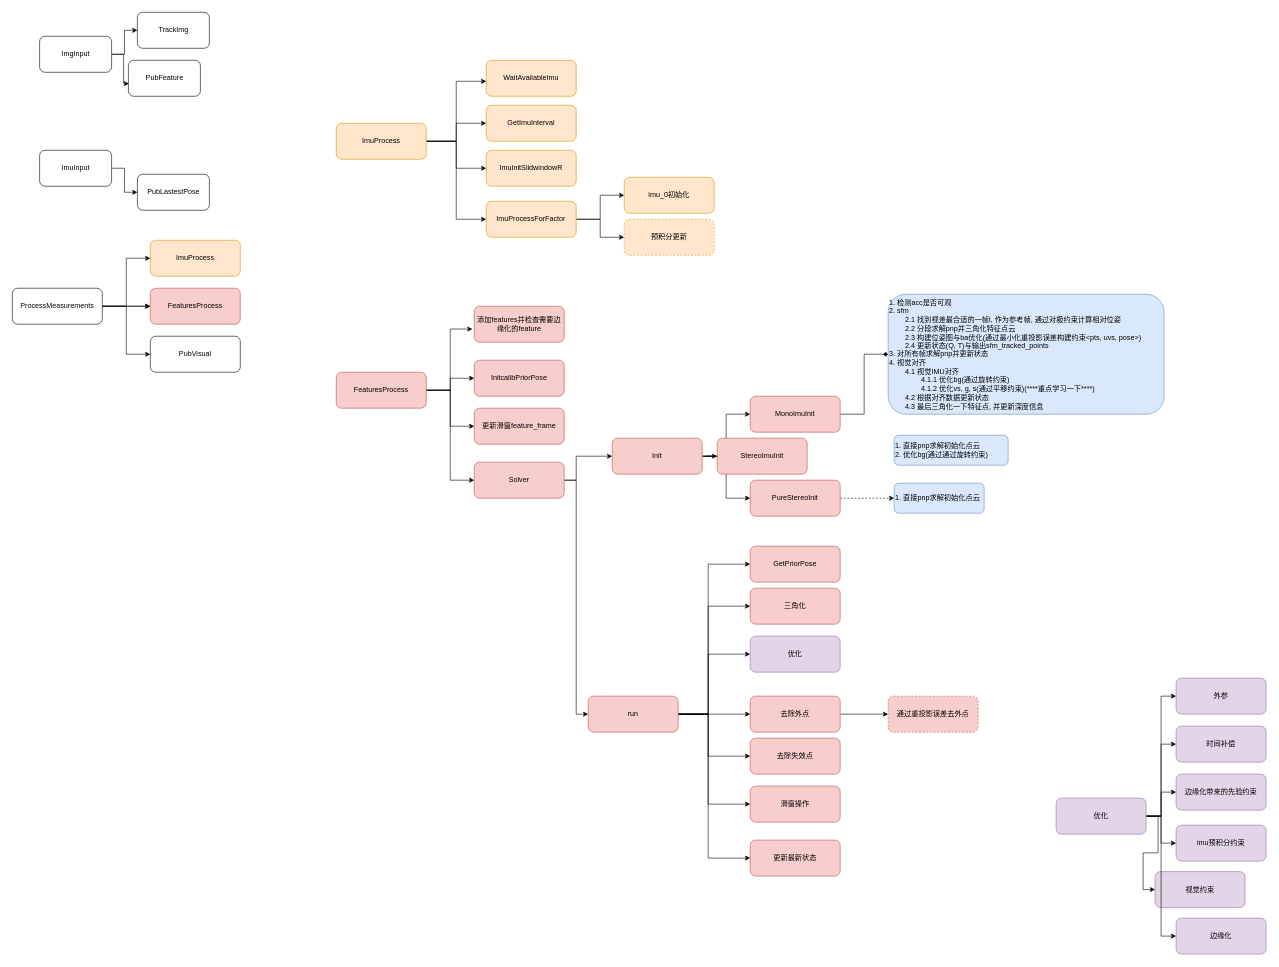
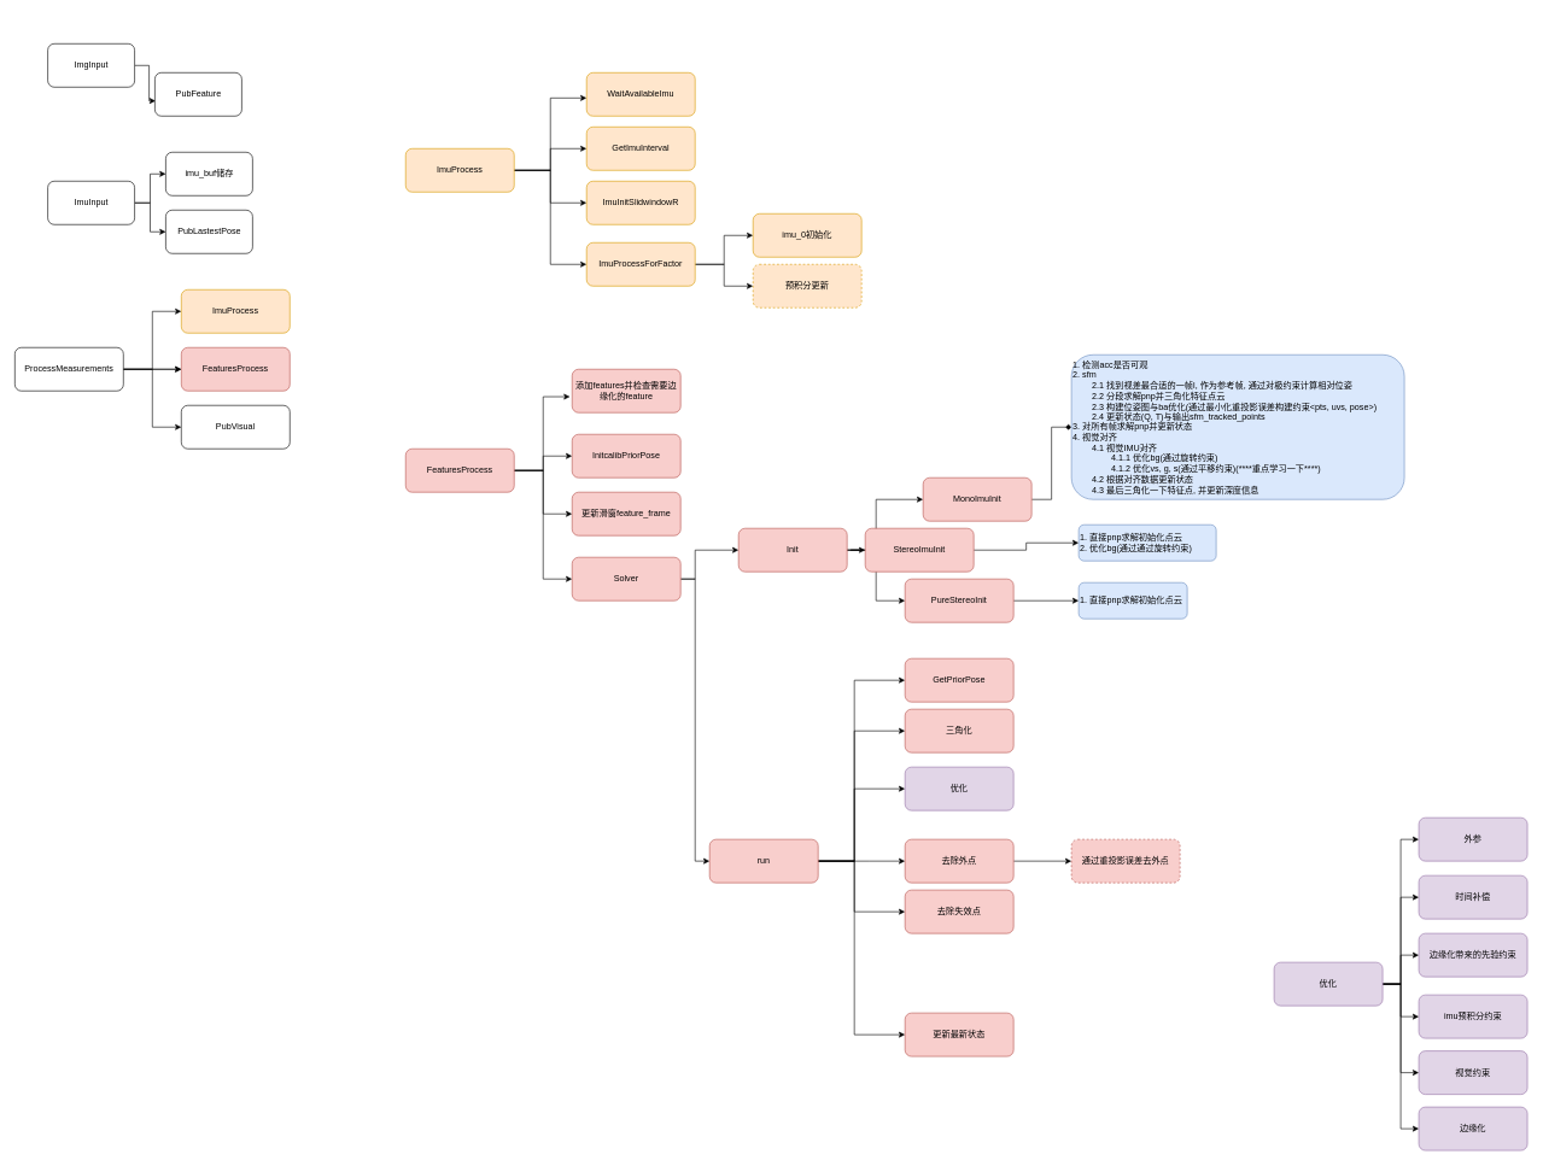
- <mxCell id="5" value="TrackImg" style="rounded=1;whiteSpace=wrap;html=1;" parent="1" vertex="1"><mxGeometry x="228.5" y="20" width="120" height="60" as="geometry" /></mxCell>
- <mxCell id="2" value="" style="edgeStyle=orthogonalEdgeStyle;rounded=0;orthogonalLoop=1;jettySize=auto;html=1;" parent="1" source="4" target="5" edge="1"><mxGeometry relative="1" as="geometry" /></mxCell>
+ <mxCell id="10" value="imu_buf储存" style="rounded=1;whiteSpace=wrap;html=1;" parent="1" vertex="1"><mxGeometry x="228.5" y="210" width="120" height="60" as="geometry" /></mxCell>
+ <mxCell id="6" value="" style="edgeStyle=orthogonalEdgeStyle;rounded=0;orthogonalLoop=1;jettySize=auto;html=1;" parent="1" source="8" target="10" edge="1"><mxGeometry relative="1" as="geometry" /></mxCell>
- <mxCell id="49" value="MonoImuInit" style="rounded=1;whiteSpace=wrap;html=1;fillColor=#f8cecc;strokeColor=#b85450;shadow=0;" parent="1" vertex="1"><mxGeometry x="1250" y="660" width="150" height="60" as="geometry" /></mxCell>
+ <mxCell id="49" value="MonoImuInit" style="rounded=1;whiteSpace=wrap;html=1;fillColor=#f8cecc;strokeColor=#b85450;shadow=0;" parent="1" vertex="1"><mxGeometry x="1275" y="660" width="150" height="60" as="geometry" /></mxCell>
+ <mxCell id="60" value="" style="edgeStyle=orthogonalEdgeStyle;rounded=0;orthogonalLoop=1;jettySize=auto;html=1;" edge="1" parent="1" source="61" target="62"><mxGeometry relative="1" as="geometry" /></mxCell>
- <mxCell id="63" value="" style="edgeStyle=orthogonalEdgeStyle;rounded=0;orthogonalLoop=1;jettySize=auto;html=1;dashed=1;" edge="1" parent="1" source="64" target="86"><mxGeometry relative="1" as="geometry"><mxPoint x="1480" y="830" as="targetPoint" /></mxGeometry></mxCell>
+ <mxCell id="63" value="" style="edgeStyle=orthogonalEdgeStyle;rounded=0;orthogonalLoop=1;jettySize=auto;html=1;" edge="1" parent="1" source="64" target="86"><mxGeometry relative="1" as="geometry"><mxPoint x="1480" y="830" as="targetPoint" /></mxGeometry></mxCell>
- <mxCell id="56" style="edgeStyle=orthogonalEdgeStyle;rounded=0;orthogonalLoop=1;jettySize=auto;html=1;entryX=0;entryY=0.5;entryDx=0;entryDy=0;" parent="1" source="58" target="71" edge="1"><mxGeometry relative="1" as="geometry"><Array as="points"><mxPoint x="1180" y="1190" /><mxPoint x="1180" y="1340" /></Array></mxGeometry></mxCell>
- <mxCell id="71" value="滑窗操作" style="rounded=1;whiteSpace=wrap;html=1;fillColor=#f8cecc;strokeColor=#b85450;" parent="1" vertex="1"><mxGeometry x="1250" y="1310" width="150" height="60" as="geometry" /></mxCell>
- <mxCell id="77" value="视觉约束" style="rounded=1;whiteSpace=wrap;html=1;fillColor=#e1d5e7;strokeColor=#9673a6;" parent="1" vertex="1"><mxGeometry x="1925" y="1452.5" width="150" height="60" as="geometry" /></mxCell>
+ <mxCell id="77" value="视觉约束" style="rounded=1;whiteSpace=wrap;html=1;fillColor=#e1d5e7;strokeColor=#9673a6;" parent="1" vertex="1"><mxGeometry x="1960" y="1452.5" width="150" height="60" as="geometry" /></mxCell>
